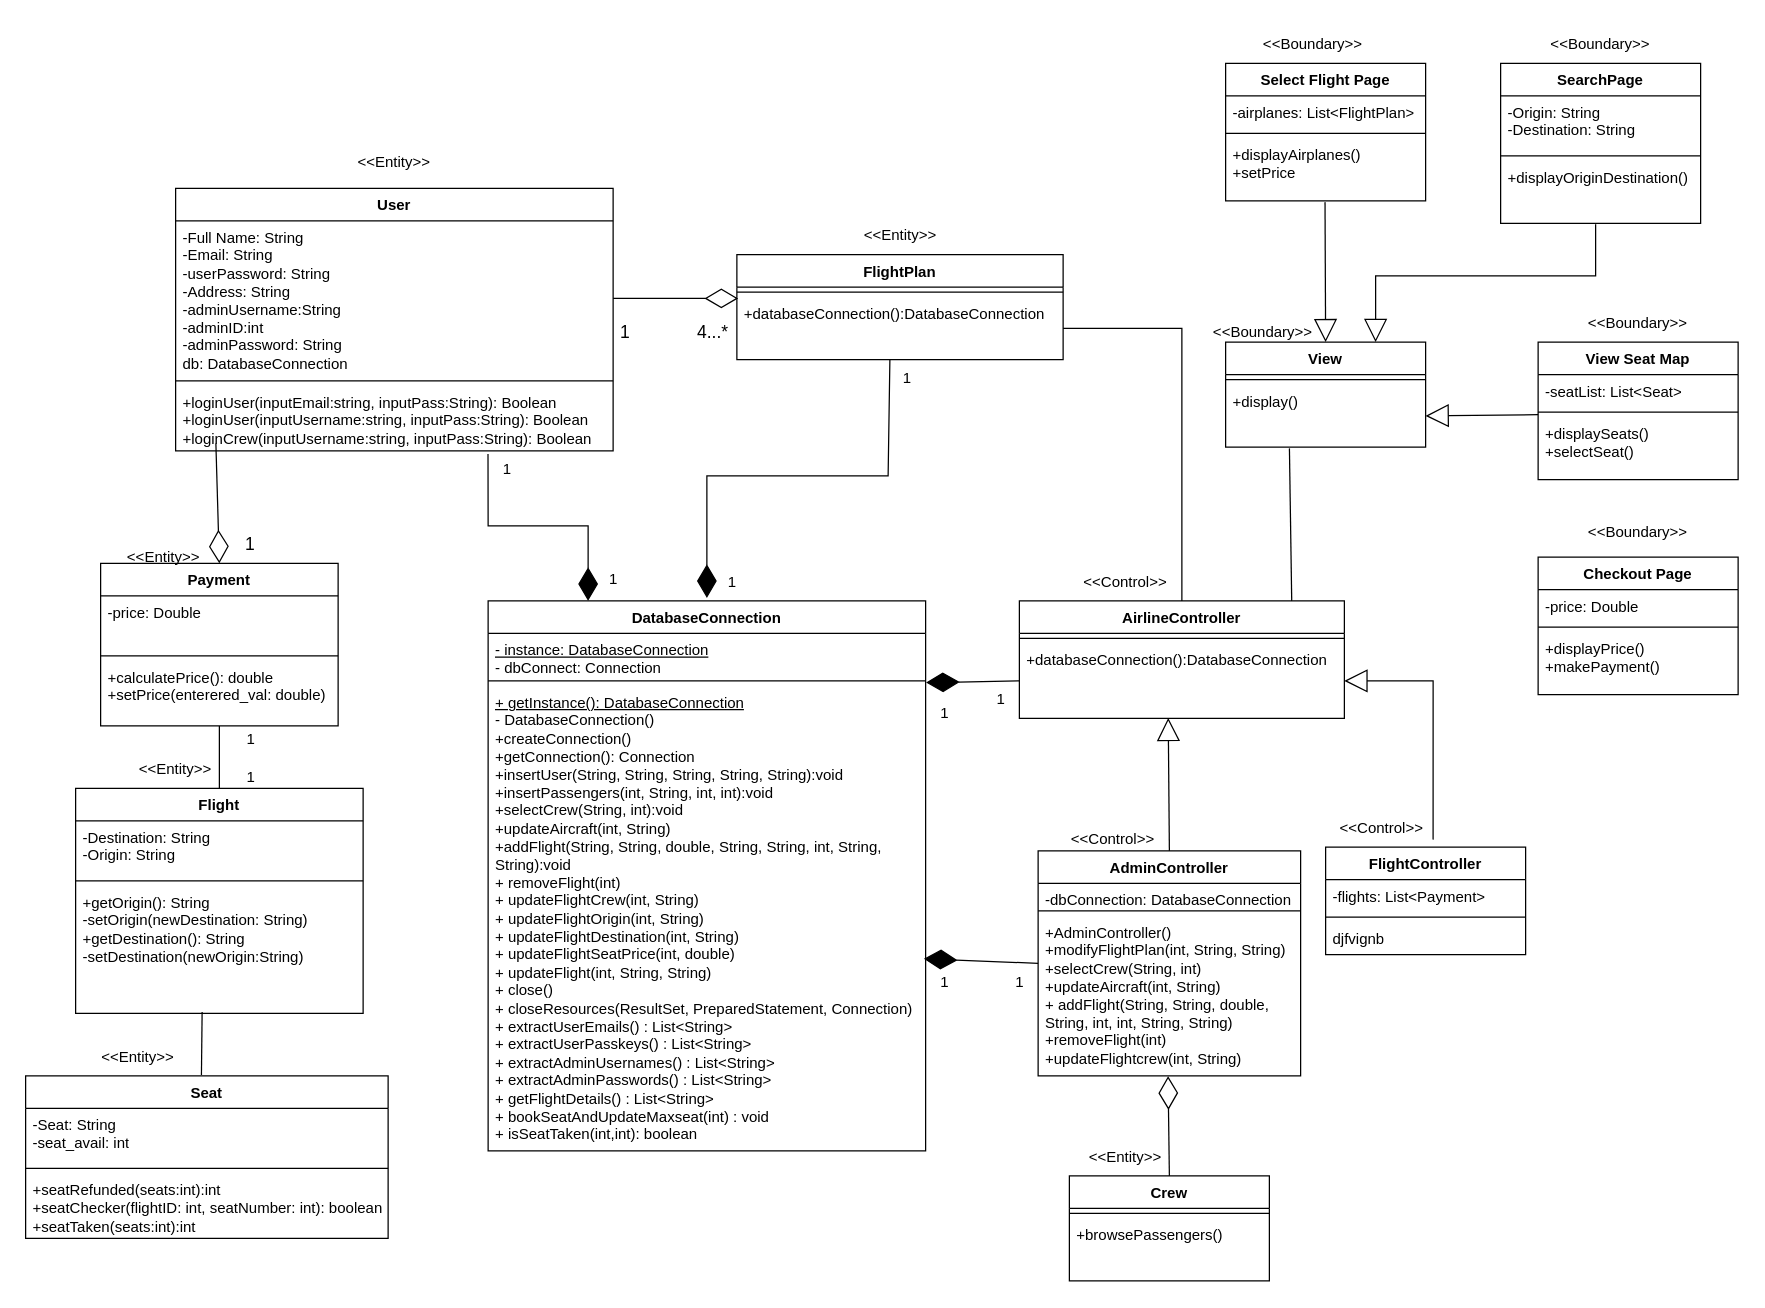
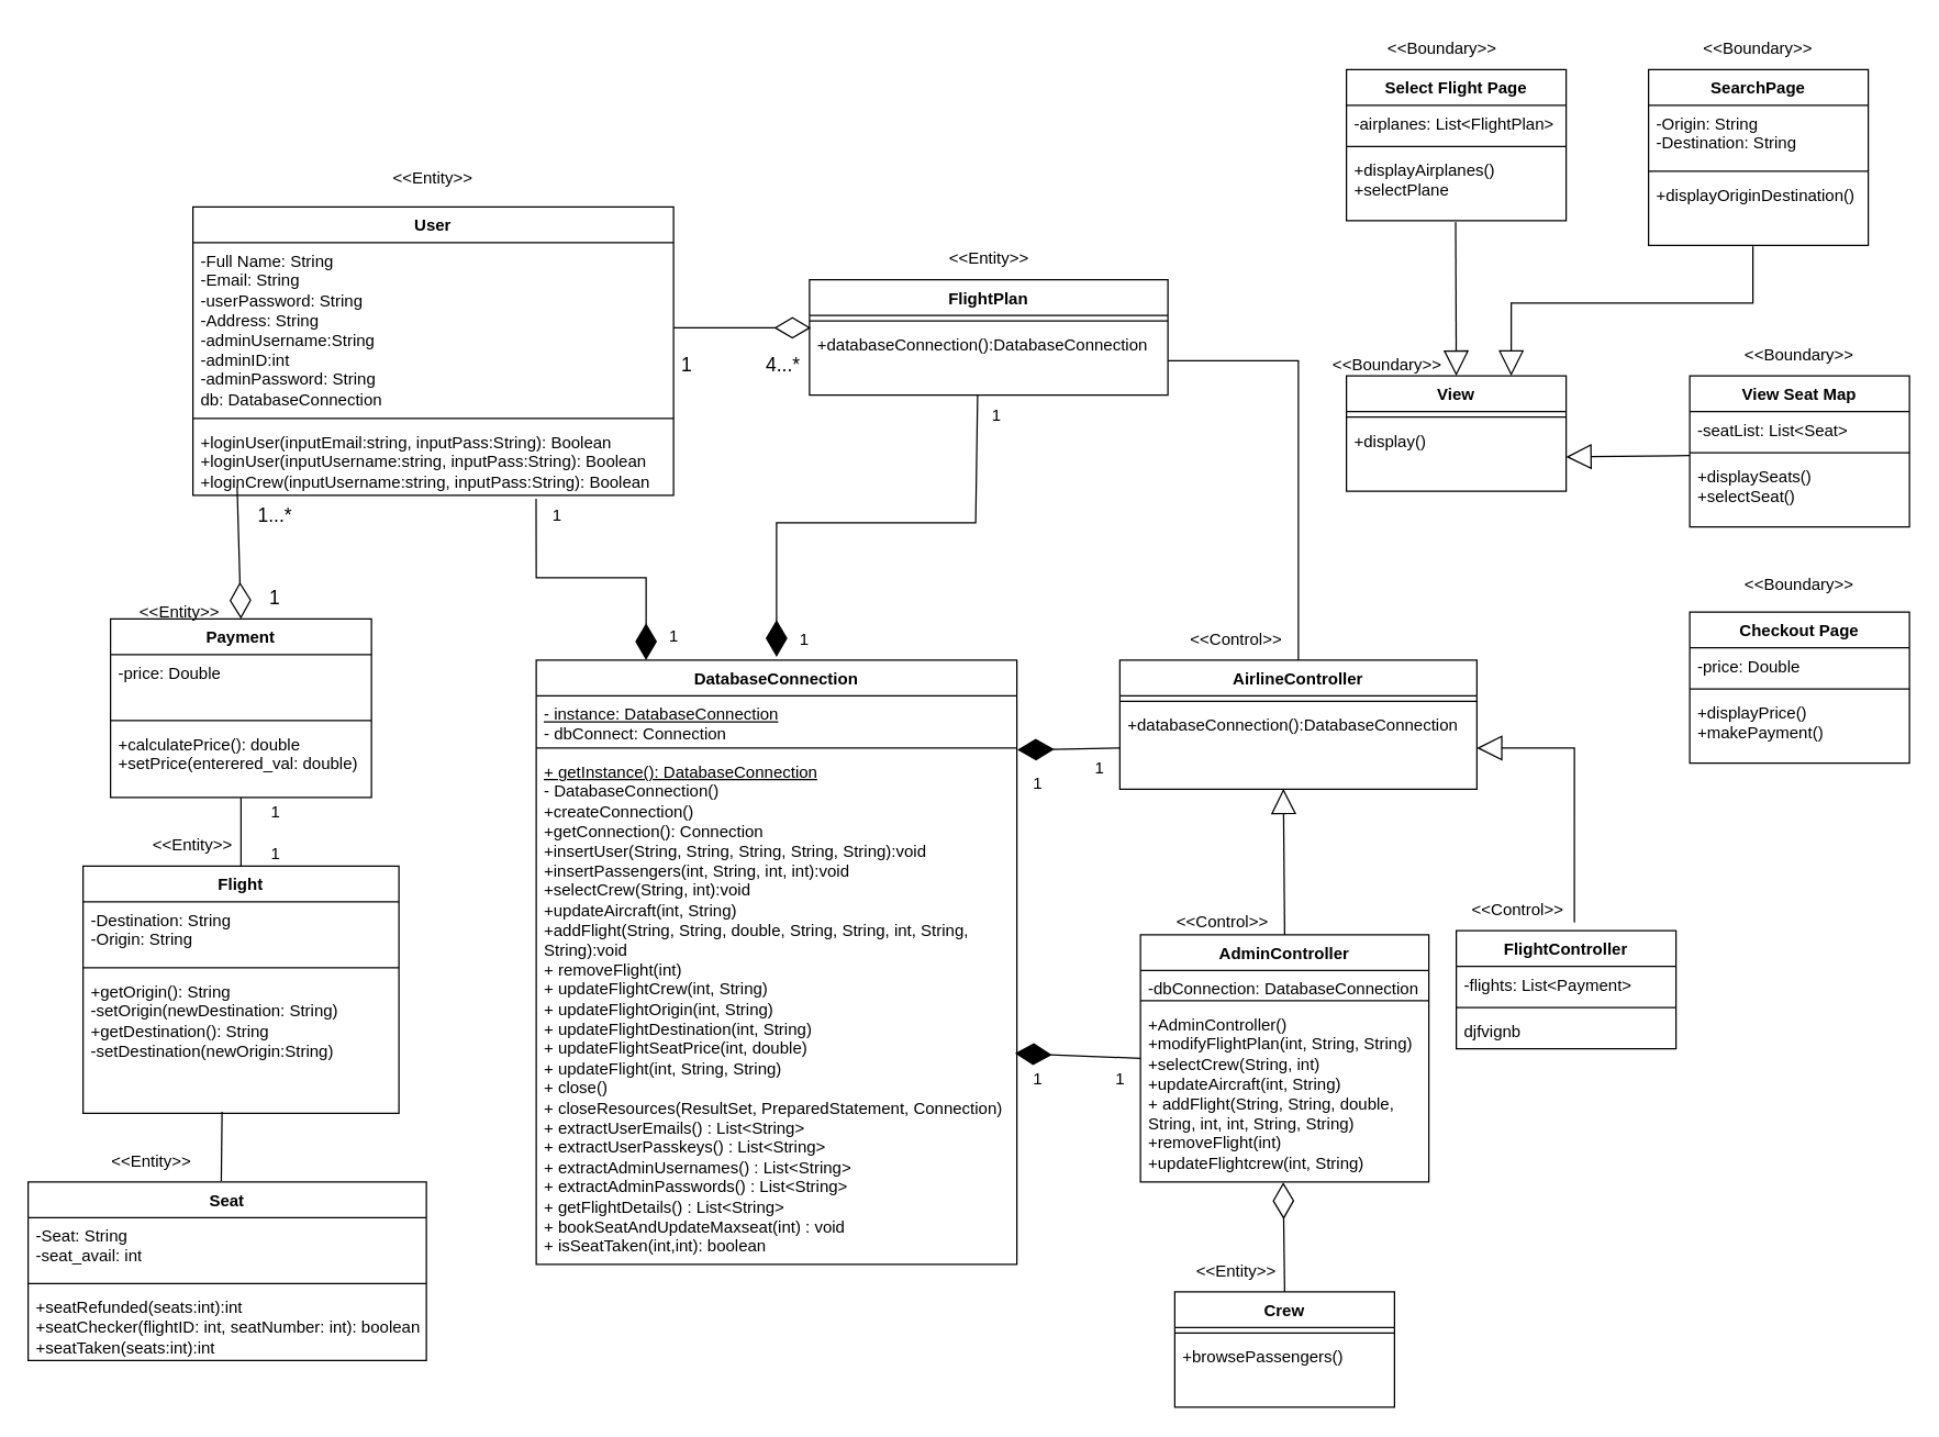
- <mxCell id="35" value="+displayAirplanes()&lt;br&gt;+setPrice" style="text;strokeColor=none;fillColor=none;align=left;verticalAlign=top;spacingLeft=4;spacingRight=4;overflow=hidden;rotatable=0;points=[[0,0.5],[1,0.5]];portConstraint=eastwest;whiteSpace=wrap;html=1;" vertex="1" parent="32"><mxGeometry y="60" width="160" height="50" as="geometry" /></mxCell>
+ <mxCell id="35" value="+displayAirplanes()&lt;br&gt;+selectPlane" style="text;strokeColor=none;fillColor=none;align=left;verticalAlign=top;spacingLeft=4;spacingRight=4;overflow=hidden;rotatable=0;points=[[0,0.5],[1,0.5]];portConstraint=eastwest;whiteSpace=wrap;html=1;" vertex="1" parent="32"><mxGeometry y="60" width="160" height="50" as="geometry" /></mxCell>
+ <mxCell id="84" value="&lt;font style=&quot;font-size: 14px;&quot;&gt;1...*&lt;/font&gt;" style="text;html=1;strokeColor=none;fillColor=none;align=center;verticalAlign=middle;whiteSpace=wrap;rounded=0;" vertex="1" parent="1"><mxGeometry x="170" y="360" width="60" height="30" as="geometry" /></mxCell>
- <mxCell id="3" value="" style="endArrow=none;html=1;rounded=0;exitX=0.838;exitY=0;exitDx=0;exitDy=0;entryX=0.319;entryY=1.02;entryDx=0;entryDy=0;entryPerimeter=0;exitPerimeter=0;" edge="1" parent="1" source="29" target="24"><mxGeometry width="50" height="50" relative="1" as="geometry"><mxPoint x="1325" y="300" as="sourcePoint" /><mxPoint x="1395" y="174" as="targetPoint" /></mxGeometry></mxCell>
